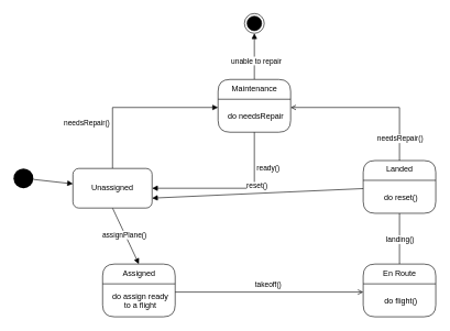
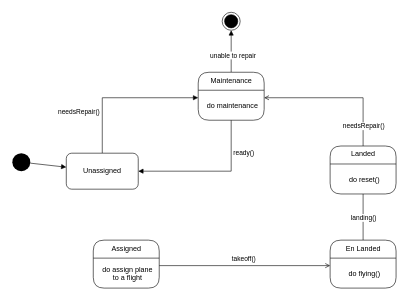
- <mxCell id="12" value="do needsRepair" style="fillColor=none;strokeColor=none;align=center;verticalAlign=middle;spacingLeft=5;rounded=1;arcSize=50;" vertex="1" parent="11"><mxGeometry y="30" width="110" height="50" as="geometry" /></mxCell>
+ <mxCell id="12" value="do maintenance" style="fillColor=none;strokeColor=none;align=center;verticalAlign=middle;spacingLeft=5;rounded=1;arcSize=50;" vertex="1" parent="11"><mxGeometry y="30" width="110" height="50" as="geometry" /></mxCell>
- <mxCell id="28" style="edgeStyle=none;rounded=0;orthogonalLoop=1;jettySize=auto;html=1;exitX=0;exitY=0.25;exitDx=0;exitDy=0;entryX=1;entryY=0.75;entryDx=0;entryDy=0;endArrow=block;endFill=1;" edge="1" parent="1" source="19" target="8"><mxGeometry relative="1" as="geometry" /></mxCell>
- <mxCell id="29" value="reset()" style="edgeLabel;html=1;align=center;verticalAlign=middle;resizable=0;points=[];" vertex="1" connectable="0" parent="28"><mxGeometry x="0.117" y="1" relative="1" as="geometry"><mxPoint x="17" y="-13" as="offset" /></mxGeometry></mxCell>
- <mxCell id="6" style="edgeStyle=none;rounded=0;orthogonalLoop=1;jettySize=auto;html=1;exitX=0.5;exitY=1;exitDx=0;exitDy=0;entryX=0.5;entryY=0;entryDx=0;entryDy=0;endArrow=block;endFill=1;" edge="1" parent="1" source="8" target="24"><mxGeometry relative="1" as="geometry" /></mxCell>
- <mxCell id="7" value="assignPlane()" style="edgeLabel;html=1;align=center;verticalAlign=middle;resizable=0;points=[];" vertex="1" connectable="0" parent="6"><mxGeometry x="-0.057" y="-1" relative="1" as="geometry"><mxPoint as="offset" /></mxGeometry></mxCell>
- <mxCell id="22" value="En Route" style="swimlane;fontStyle=0;align=center;verticalAlign=top;childLayout=stackLayout;horizontal=1;startSize=30;horizontalStack=0;resizeParent=1;resizeParentMax=0;resizeLast=0;collapsible=0;marginBottom=0;html=1;rounded=1;absoluteArcSize=1;arcSize=36;" vertex="1" parent="1"><mxGeometry x="550" y="400" width="110" height="80" as="geometry" /></mxCell>
+ <mxCell id="22" value="En Landed" style="swimlane;fontStyle=0;align=center;verticalAlign=top;childLayout=stackLayout;horizontal=1;startSize=30;horizontalStack=0;resizeParent=1;resizeParentMax=0;resizeLast=0;collapsible=0;marginBottom=0;html=1;rounded=1;absoluteArcSize=1;arcSize=36;" vertex="1" parent="1"><mxGeometry x="550" y="400" width="110" height="80" as="geometry" /></mxCell>
- <mxCell id="25" value="do assign ready&#10;to a flight" style="fillColor=none;strokeColor=none;align=center;verticalAlign=middle;spacingLeft=5;rounded=1;arcSize=50;" vertex="1" parent="24"><mxGeometry y="30" width="110" height="50" as="geometry" /></mxCell>
+ <mxCell id="25" value="do assign plane&#10;to a flight" style="fillColor=none;strokeColor=none;align=center;verticalAlign=middle;spacingLeft=5;rounded=1;arcSize=50;" vertex="1" parent="24"><mxGeometry y="30" width="110" height="50" as="geometry" /></mxCell>
- <mxCell id="23" value="do flight()" style="fillColor=none;strokeColor=none;align=center;verticalAlign=middle;spacingLeft=5;rounded=1;arcSize=50;" vertex="1" parent="22"><mxGeometry y="30" width="110" height="50" as="geometry" /></mxCell>
+ <mxCell id="23" value="do flying()" style="fillColor=none;strokeColor=none;align=center;verticalAlign=middle;spacingLeft=5;rounded=1;arcSize=50;" vertex="1" parent="22"><mxGeometry y="30" width="110" height="50" as="geometry" /></mxCell>
